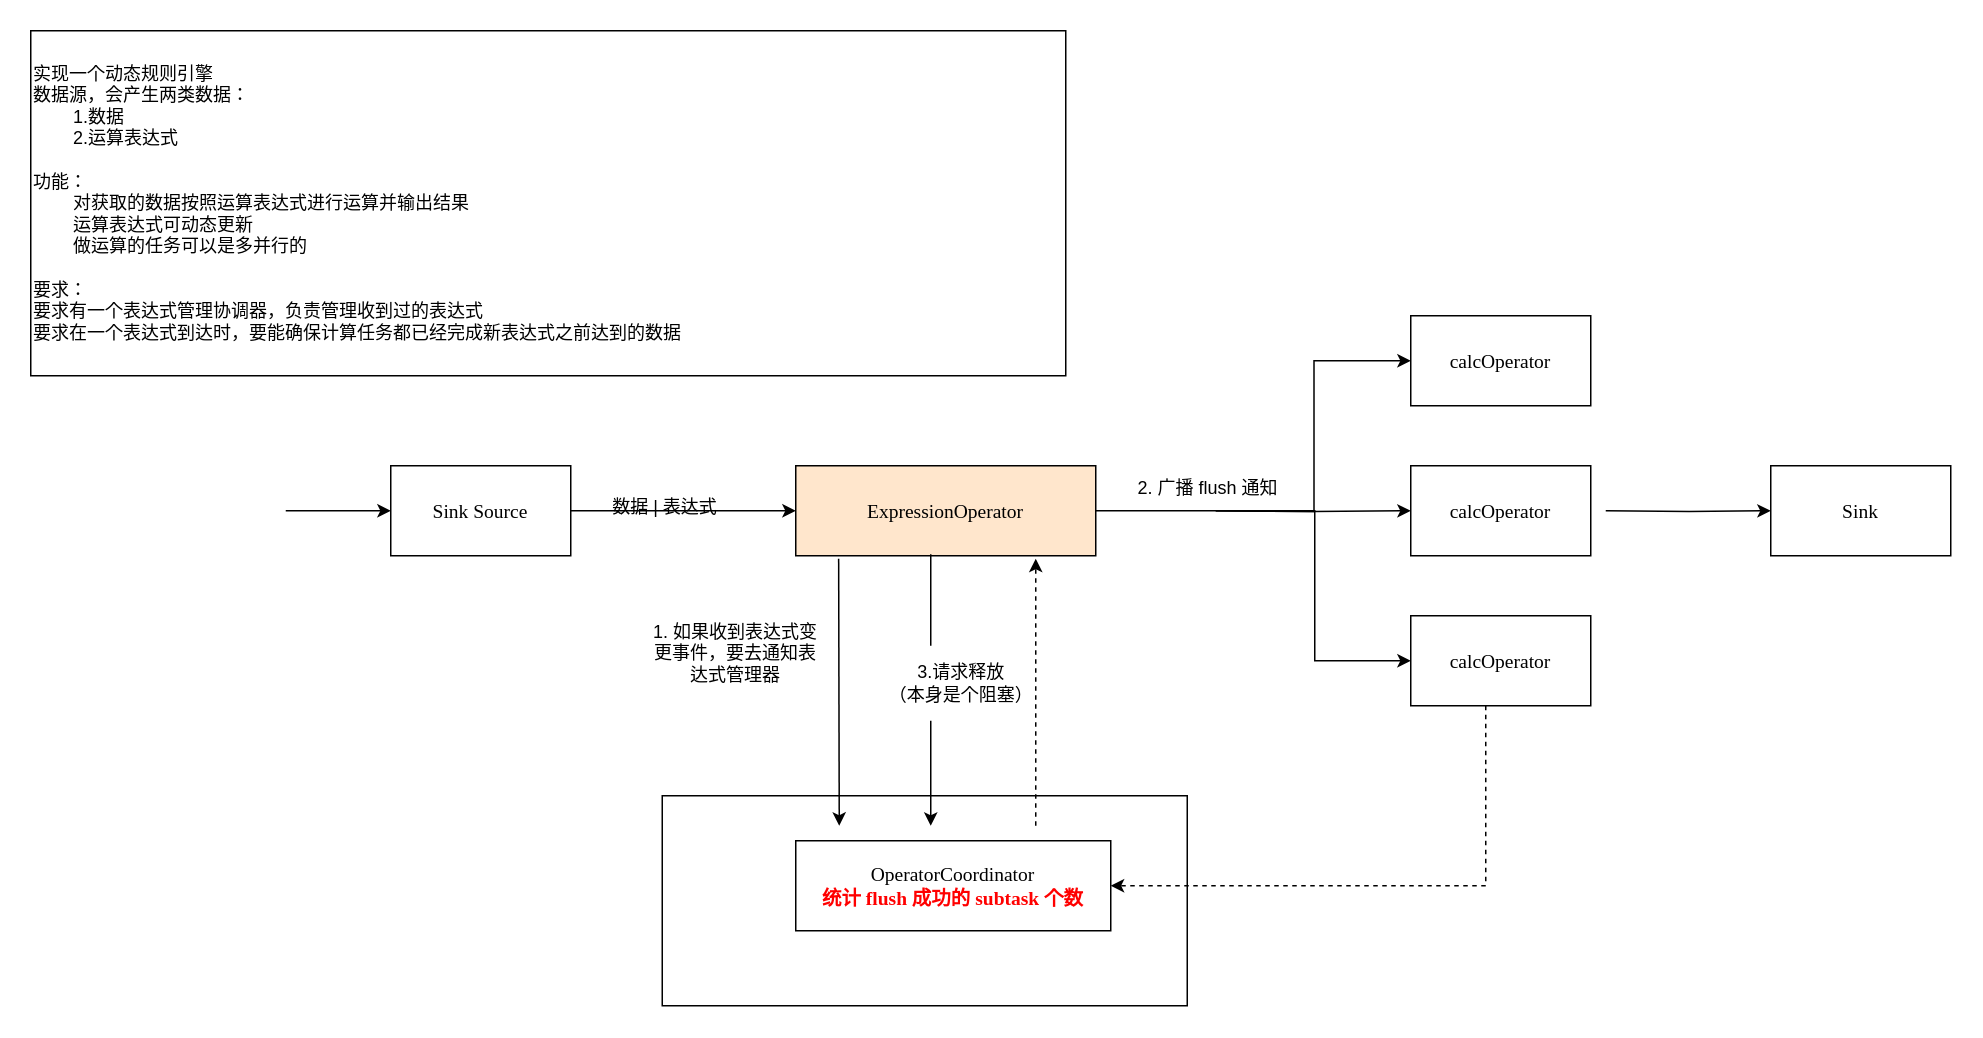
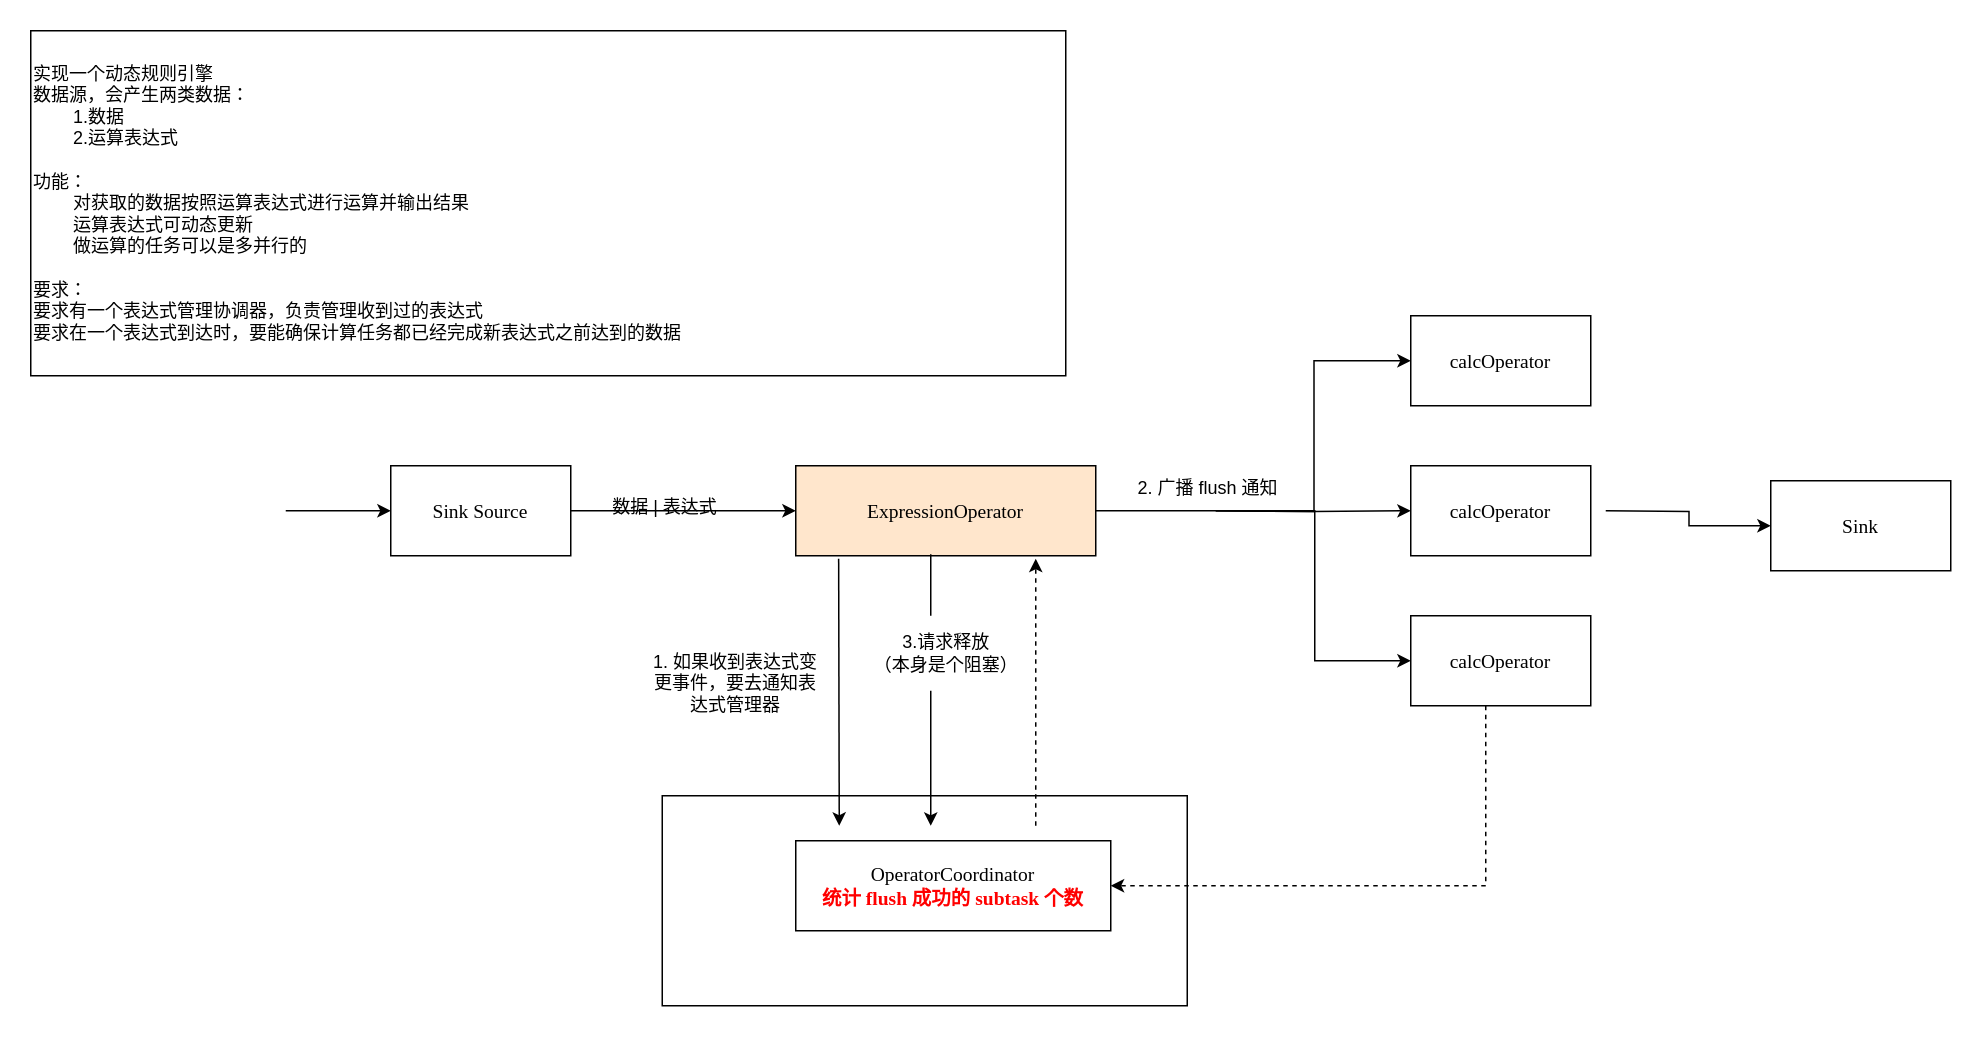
- <mxCell id="14" value="Sink" style="rounded=0;whiteSpace=wrap;html=1;fontFamily=Comic Sans MS;fontSize=13;" vertex="1" parent="1"><mxGeometry x="1180" y="310" width="120" height="60" as="geometry" /></mxCell>
+ <mxCell id="14" value="Sink" style="rounded=0;whiteSpace=wrap;html=1;fontFamily=Comic Sans MS;fontSize=13;" vertex="1" parent="1"><mxGeometry x="1180" y="320" width="120" height="60" as="geometry" /></mxCell>
- <mxCell id="19" value="1. 如果收到表达式变更事件，要去通知表达式管理器" style="text;html=1;strokeColor=none;fillColor=none;align=center;verticalAlign=middle;whiteSpace=wrap;rounded=0;" vertex="1" parent="1"><mxGeometry x="430" y="410" width="120" height="50" as="geometry" /></mxCell>
+ <mxCell id="19" value="1. 如果收到表达式变更事件，要去通知表达式管理器" style="text;html=1;strokeColor=none;fillColor=none;align=center;verticalAlign=middle;whiteSpace=wrap;rounded=0;" vertex="1" parent="1"><mxGeometry x="430" y="430" width="120" height="50" as="geometry" /></mxCell>
- <mxCell id="23" value="3.请求释放&lt;br&gt;（本身是个阻塞）" style="text;html=1;strokeColor=none;fillColor=default;align=center;verticalAlign=middle;whiteSpace=wrap;rounded=0;" vertex="1" parent="1"><mxGeometry x="591" y="430" width="99" height="50" as="geometry" /></mxCell>
+ <mxCell id="23" value="3.请求释放&lt;br&gt;（本身是个阻塞）" style="text;html=1;strokeColor=none;fillColor=default;align=center;verticalAlign=middle;whiteSpace=wrap;rounded=0;" vertex="1" parent="1"><mxGeometry x="581" y="410" width="99" height="50" as="geometry" /></mxCell>
